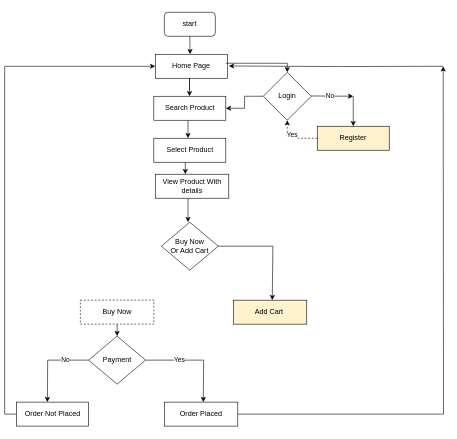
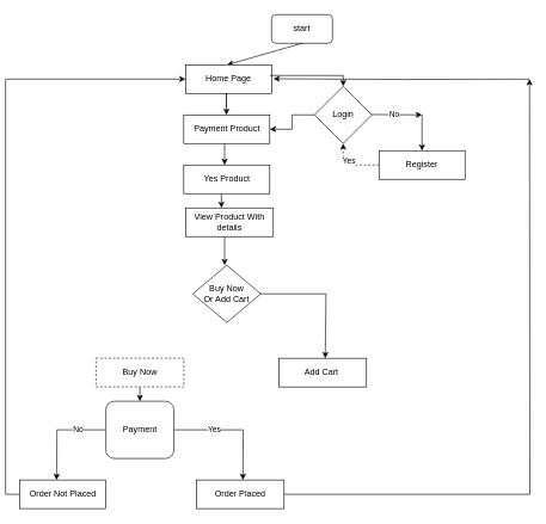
- <mxCell id="2" value="start" style="rounded=1;whiteSpace=wrap;html=1;" vertex="1" parent="1"><mxGeometry x="267" y="20" width="85" height="40" as="geometry" /></mxCell>
+ <mxCell id="2" value="start" style="rounded=1;whiteSpace=wrap;html=1;" vertex="1" parent="1"><mxGeometry x="372" y="20" width="85" height="40" as="geometry" /></mxCell>
- <mxCell id="12" value="Search Product" style="rounded=0;whiteSpace=wrap;html=1;" vertex="1" parent="1"><mxGeometry x="249.5" y="160" width="120" height="40" as="geometry" /></mxCell>
+ <mxCell id="12" value="Payment Product" style="rounded=0;whiteSpace=wrap;html=1;" vertex="1" parent="1"><mxGeometry x="249.5" y="160" width="120" height="40" as="geometry" /></mxCell>
- <mxCell id="20" value="Register" style="rounded=0;whiteSpace=wrap;html=1;fillColor=#fff2cc;" vertex="1" parent="1"><mxGeometry x="522" y="210" width="120" height="40" as="geometry" /></mxCell>
+ <mxCell id="20" value="Register" style="rounded=0;whiteSpace=wrap;html=1;" vertex="1" parent="1"><mxGeometry x="522" y="210" width="120" height="40" as="geometry" /></mxCell>
- <mxCell id="11" value="Select Product" style="rounded=0;whiteSpace=wrap;html=1;" vertex="1" parent="1"><mxGeometry x="249.5" y="230" width="120" height="40" as="geometry" /></mxCell>
+ <mxCell id="11" value="Yes Product" style="rounded=0;whiteSpace=wrap;html=1;" vertex="1" parent="1"><mxGeometry x="249.5" y="230" width="120" height="40" as="geometry" /></mxCell>
- <mxCell id="27" value="Add Cart&amp;nbsp;" style="rounded=0;whiteSpace=wrap;html=1;fillColor=#fff2cc;" vertex="1" parent="1"><mxGeometry x="382" y="500" width="122.5" height="40" as="geometry" /></mxCell>
+ <mxCell id="27" value="Add Cart&amp;nbsp;" style="rounded=0;whiteSpace=wrap;html=1;" vertex="1" parent="1"><mxGeometry x="382" y="500" width="122.5" height="40" as="geometry" /></mxCell>
- <mxCell id="30" value="Payment" style="rhombus;whiteSpace=wrap;html=1;" vertex="1" parent="1"><mxGeometry x="140.75" y="560" width="95" height="80" as="geometry" /></mxCell>
+ <mxCell id="30" value="Payment" style="whiteSpace=wrap;html=1;rounded=1;" vertex="1" parent="1"><mxGeometry x="140.75" y="560" width="95" height="80" as="geometry" /></mxCell>
